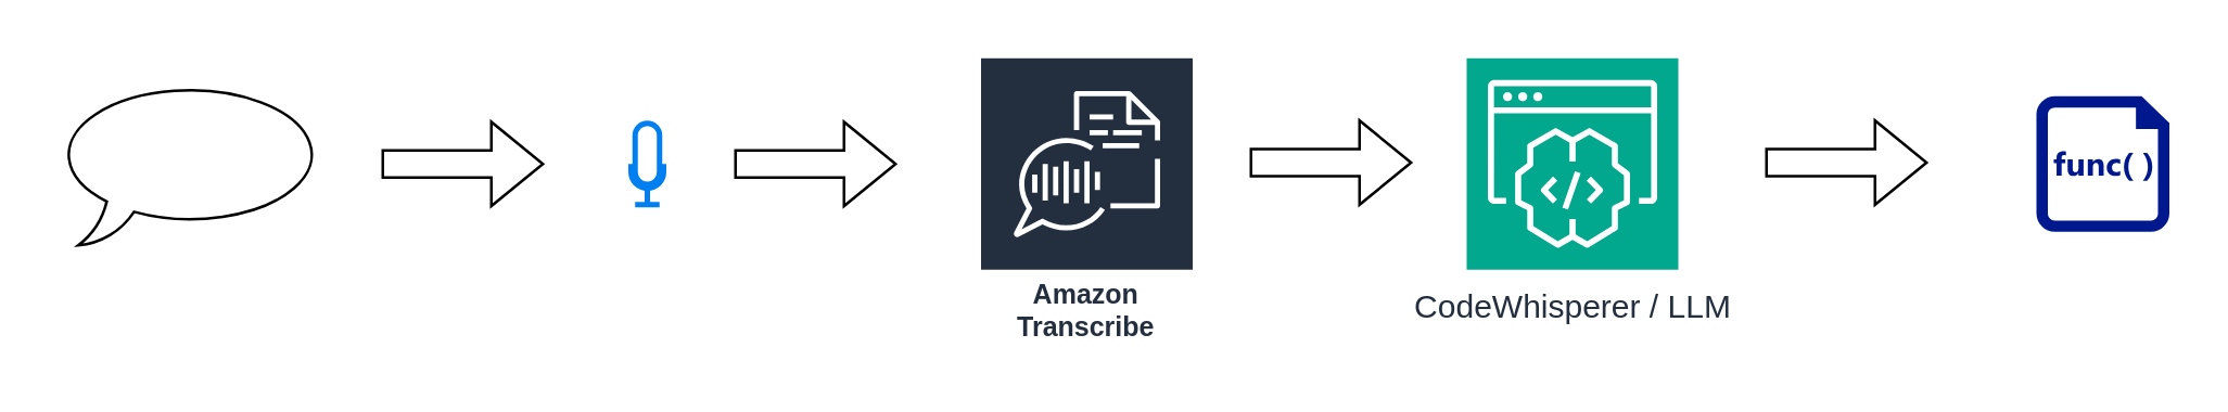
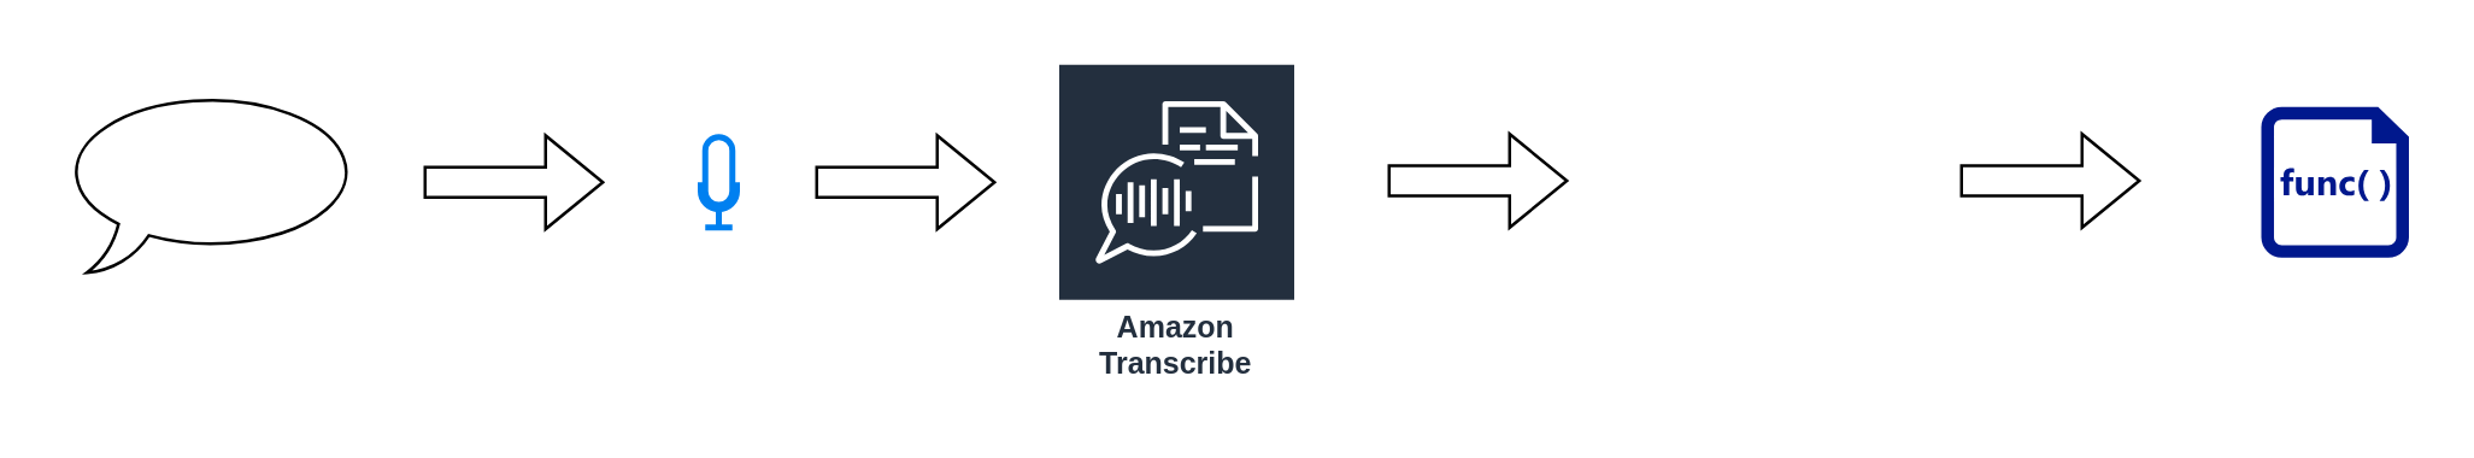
- <mxCell id="6" value="CodeWhisperer / LLM" style="sketch=0;points=[[0,0,0],[0.25,0,0],[0.5,0,0],[0.75,0,0],[1,0,0],[0,1,0],[0.25,1,0],[0.5,1,0],[0.75,1,0],[1,1,0],[0,0.25,0],[0,0.5,0],[0,0.75,0],[1,0.25,0],[1,0.5,0],[1,0.75,0]];outlineConnect=0;fontColor=#232F3E;fillColor=#01A88D;strokeColor=#ffffff;dashed=0;verticalLabelPosition=bottom;verticalAlign=top;align=center;html=1;fontSize=12;fontStyle=0;aspect=fixed;shape=mxgraph.aws4.resourceIcon;resIcon=mxgraph.aws4.codewhisperer;" vertex="1" parent="1"><mxGeometry x="540" y="21" width="78" height="78" as="geometry" /></mxCell>
- <mxCell id="5" value="Amazon Transcribe" style="sketch=0;outlineConnect=0;fontColor=#232F3E;gradientColor=none;strokeColor=#ffffff;fillColor=#232F3E;dashed=0;verticalLabelPosition=middle;verticalAlign=bottom;align=center;html=1;whiteSpace=wrap;fontSize=10;fontStyle=1;spacing=3;shape=mxgraph.aws4.productIcon;prIcon=mxgraph.aws4.transcribe;" vertex="1" parent="1"><mxGeometry x="360" y="20" width="80" height="110" as="geometry" /></mxCell>
+ <mxCell id="5" value="Amazon Transcribe" style="sketch=0;outlineConnect=0;fontColor=#232F3E;gradientColor=none;strokeColor=#ffffff;fillColor=#232F3E;dashed=0;verticalLabelPosition=middle;verticalAlign=bottom;align=center;html=1;whiteSpace=wrap;fontSize=10;fontStyle=1;spacing=3;shape=mxgraph.aws4.productIcon;prIcon=mxgraph.aws4.transcribe;" vertex="1" parent="1"><mxGeometry x="350" y="20" width="80" height="110" as="geometry" /></mxCell>
